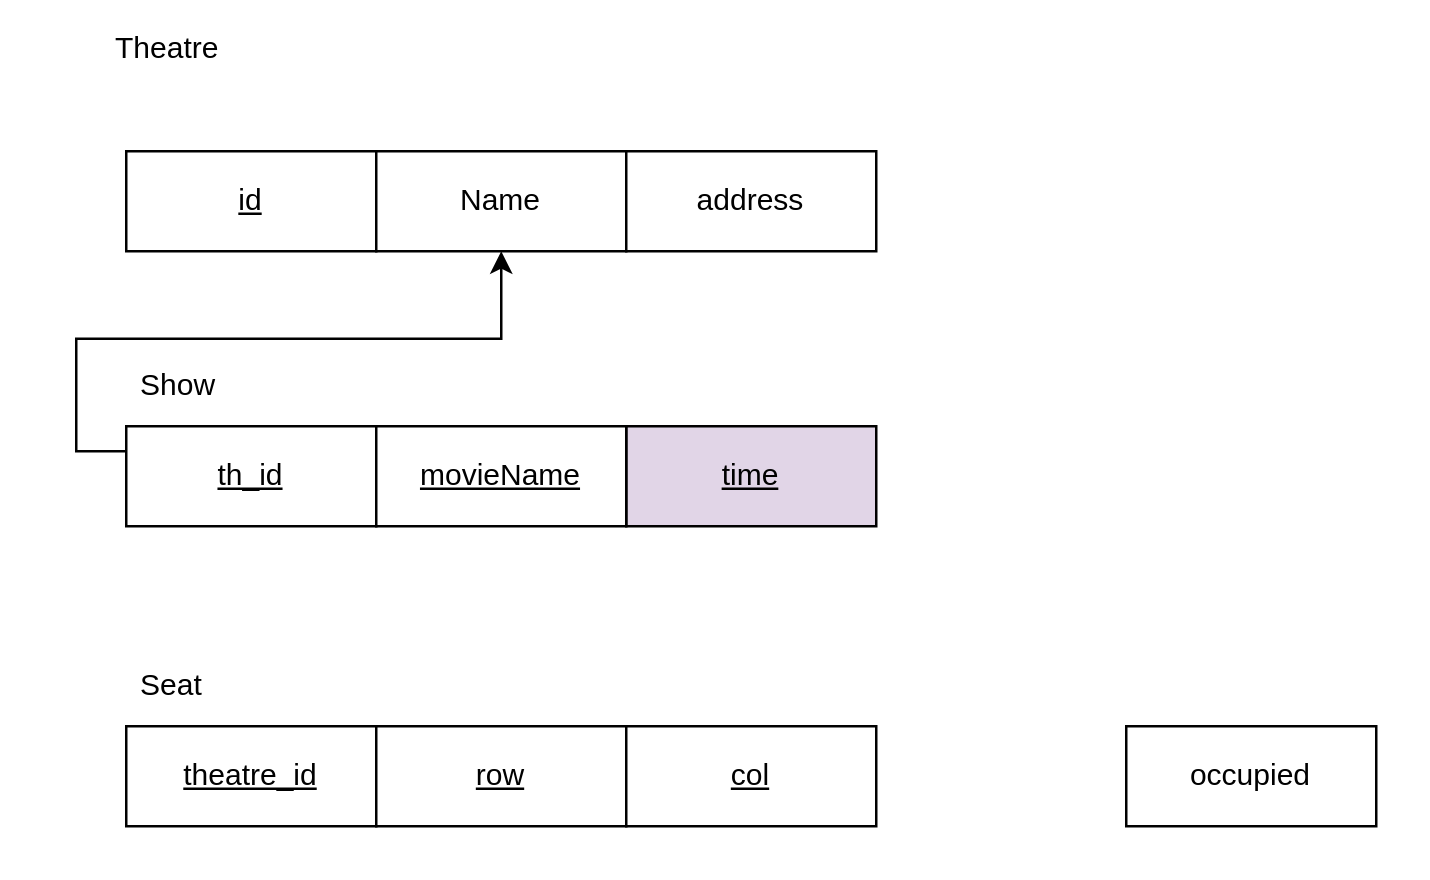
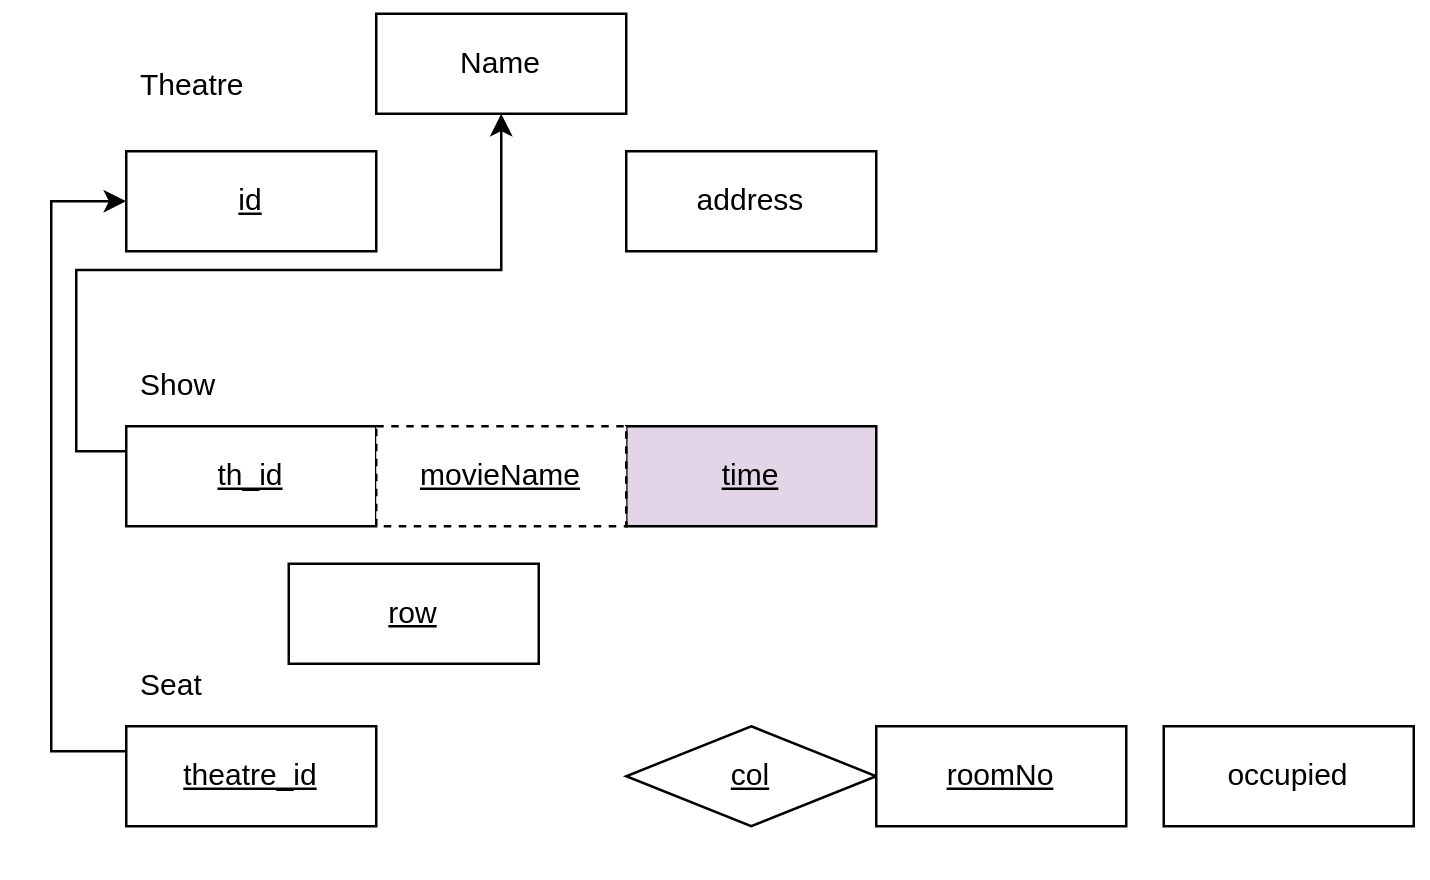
- <mxCell id="2" value="Theatre" style="text;strokeColor=none;fillColor=none;spacingLeft=4;spacingRight=4;overflow=hidden;rotatable=0;points=[[0,0.5],[1,0.5]];portConstraint=eastwest;fontSize=12;" parent="1" vertex="1"><mxGeometry x="40" y="5" width="70" height="30" as="geometry" /></mxCell>
+ <mxCell id="2" value="Theatre" style="text;strokeColor=none;fillColor=none;spacingLeft=4;spacingRight=4;overflow=hidden;rotatable=0;points=[[0,0.5],[1,0.5]];portConstraint=eastwest;fontSize=12;" parent="1" vertex="1"><mxGeometry x="50" y="20" width="70" height="30" as="geometry" /></mxCell>
- <mxCell id="4" value="Name" style="whiteSpace=wrap;html=1;align=center;" parent="1" vertex="1"><mxGeometry x="150" y="60" width="100" height="40" as="geometry" /></mxCell>
+ <mxCell id="4" value="Name" style="whiteSpace=wrap;html=1;align=center;" parent="1" vertex="1"><mxGeometry x="150" y="5" width="100" height="40" as="geometry" /></mxCell>
- <mxCell id="17" value="&lt;u&gt;movieName&lt;/u&gt;" style="whiteSpace=wrap;html=1;align=center;" vertex="1" parent="1"><mxGeometry x="150" y="170" width="100" height="40" as="geometry" /></mxCell>
+ <mxCell id="17" value="&lt;u&gt;movieName&lt;/u&gt;" style="whiteSpace=wrap;html=1;align=center;dashed=1;" vertex="1" parent="1"><mxGeometry x="150" y="170" width="100" height="40" as="geometry" /></mxCell>
+ <mxCell id="10" style="edgeStyle=orthogonalEdgeStyle;rounded=0;orthogonalLoop=1;jettySize=auto;html=1;exitX=0;exitY=0.25;exitDx=0;exitDy=0;entryX=0;entryY=0.5;entryDx=0;entryDy=0;" parent="1" source="11" target="3" edge="1"><mxGeometry relative="1" as="geometry"><Array as="points"><mxPoint x="20" y="300" /><mxPoint x="20" y="80" /></Array></mxGeometry></mxCell>
- <mxCell id="13" value="&lt;u&gt;row&lt;/u&gt;" style="whiteSpace=wrap;html=1;align=center;" parent="1" vertex="1"><mxGeometry x="150" y="290" width="100" height="40" as="geometry" /></mxCell>
+ <mxCell id="13" value="&lt;u&gt;row&lt;/u&gt;" style="whiteSpace=wrap;html=1;align=center;" parent="1" vertex="1"><mxGeometry x="115" y="225" width="100" height="40" as="geometry" /></mxCell>
- <mxCell id="14" value="&lt;u&gt;col&lt;/u&gt;" style="whiteSpace=wrap;html=1;align=center;" parent="1" vertex="1"><mxGeometry x="250" y="290" width="100" height="40" as="geometry" /></mxCell>
+ <mxCell id="14" value="&lt;u&gt;col&lt;/u&gt;" style="rhombus;whiteSpace=wrap;html=1;align=center;" parent="1" vertex="1"><mxGeometry x="250" y="290" width="100" height="40" as="geometry" /></mxCell>
+ <mxCell id="15" value="&lt;u&gt;roomNo&lt;/u&gt;" style="whiteSpace=wrap;html=1;align=center;" parent="1" vertex="1"><mxGeometry x="350" y="290" width="100" height="40" as="geometry" /></mxCell>
- <mxCell id="16" value="occupied" style="whiteSpace=wrap;html=1;align=center;" parent="1" vertex="1"><mxGeometry x="450" y="290" width="100" height="40" as="geometry" /></mxCell>
+ <mxCell id="16" value="occupied" style="whiteSpace=wrap;html=1;align=center;" parent="1" vertex="1"><mxGeometry x="465" y="290" width="100" height="40" as="geometry" /></mxCell>
